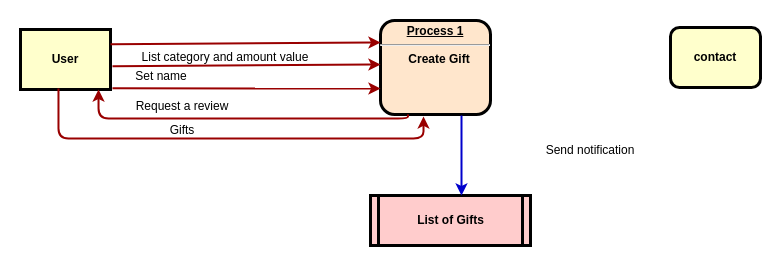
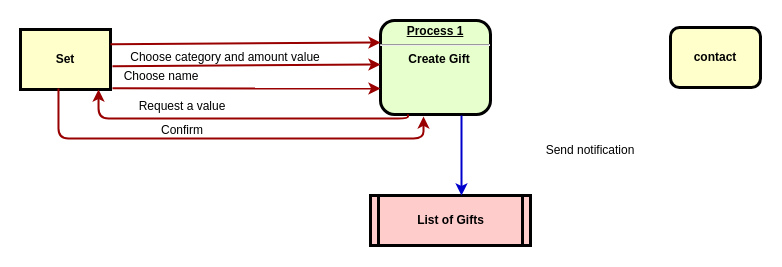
- <mxCell id="7" value="List category and amount value" style="text;html=1;strokeColor=none;fillColor=none;align=center;verticalAlign=middle;whiteSpace=wrap;rounded=0;" vertex="1" parent="1"><mxGeometry x="120" y="42" width="210" height="30" as="geometry" /></mxCell>
+ <mxCell id="7" value="Choose category and amount value" style="text;html=1;strokeColor=none;fillColor=none;align=center;verticalAlign=middle;whiteSpace=wrap;rounded=0;" vertex="1" parent="1"><mxGeometry x="120" y="42" width="210" height="30" as="geometry" /></mxCell>
- <mxCell id="3" value="User" style="whiteSpace=wrap;align=center;verticalAlign=middle;fontStyle=1;strokeWidth=3;fillColor=#FFFFCC" parent="1" vertex="1"><mxGeometry x="20" y="29" width="90" height="60" as="geometry" /></mxCell>
+ <mxCell id="3" value="Set" style="whiteSpace=wrap;align=center;verticalAlign=middle;fontStyle=1;strokeWidth=3;fillColor=#FFFFCC" parent="1" vertex="1"><mxGeometry x="20" y="29" width="90" height="60" as="geometry" /></mxCell>
- <mxCell id="2" value="&lt;p style=&quot;margin: 0px; margin-top: 4px; text-align: center; text-decoration: underline;&quot;&gt;&lt;strong&gt;Process 1&lt;br&gt;&lt;/strong&gt;&lt;/p&gt;&lt;hr&gt;&lt;p style=&quot;margin: 0px; margin-left: 8px;&quot;&gt;Create Gift&lt;br&gt;&lt;/p&gt;" style="verticalAlign=middle;align=center;overflow=fill;fontSize=12;fontFamily=Helvetica;html=1;rounded=1;fontStyle=1;strokeWidth=3;fillColor=#ffe6cc;" parent="1" vertex="1"><mxGeometry x="380" y="20" width="110" height="94" as="geometry" /></mxCell>
+ <mxCell id="2" value="&lt;p style=&quot;margin: 0px; margin-top: 4px; text-align: center; text-decoration: underline;&quot;&gt;&lt;strong&gt;Process 1&lt;br&gt;&lt;/strong&gt;&lt;/p&gt;&lt;hr&gt;&lt;p style=&quot;margin: 0px; margin-left: 8px;&quot;&gt;Create Gift&lt;br&gt;&lt;/p&gt;" style="verticalAlign=middle;align=center;overflow=fill;fontSize=12;fontFamily=Helvetica;html=1;rounded=1;fontStyle=1;strokeWidth=3;fillColor=#E6FFCC" parent="1" vertex="1"><mxGeometry x="380" y="20" width="110" height="94" as="geometry" /></mxCell>
- <mxCell id="9" value="Set name" style="text;html=1;strokeColor=none;fillColor=none;align=center;verticalAlign=middle;whiteSpace=wrap;rounded=0;" vertex="1" parent="1"><mxGeometry x="56" y="61" width="210" height="30" as="geometry" /></mxCell>
+ <mxCell id="9" value="Choose name" style="text;html=1;strokeColor=none;fillColor=none;align=center;verticalAlign=middle;whiteSpace=wrap;rounded=0;" vertex="1" parent="1"><mxGeometry x="56" y="61" width="210" height="30" as="geometry" /></mxCell>
- <mxCell id="11" value="Request a review" style="text;html=1;strokeColor=none;fillColor=none;align=center;verticalAlign=middle;whiteSpace=wrap;rounded=0;" vertex="1" parent="1"><mxGeometry x="97" y="91" width="170" height="30" as="geometry" /></mxCell>
+ <mxCell id="11" value="Request a value" style="text;html=1;strokeColor=none;fillColor=none;align=center;verticalAlign=middle;whiteSpace=wrap;rounded=0;" vertex="1" parent="1"><mxGeometry x="97" y="91" width="170" height="30" as="geometry" /></mxCell>
- <mxCell id="13" value="Gifts " style="text;html=1;strokeColor=none;fillColor=none;align=center;verticalAlign=middle;whiteSpace=wrap;rounded=0;" vertex="1" parent="1"><mxGeometry x="97" y="115" width="170" height="30" as="geometry" /></mxCell>
+ <mxCell id="13" value="Confirm " style="text;html=1;strokeColor=none;fillColor=none;align=center;verticalAlign=middle;whiteSpace=wrap;rounded=0;" vertex="1" parent="1"><mxGeometry x="97" y="115" width="170" height="30" as="geometry" /></mxCell>
